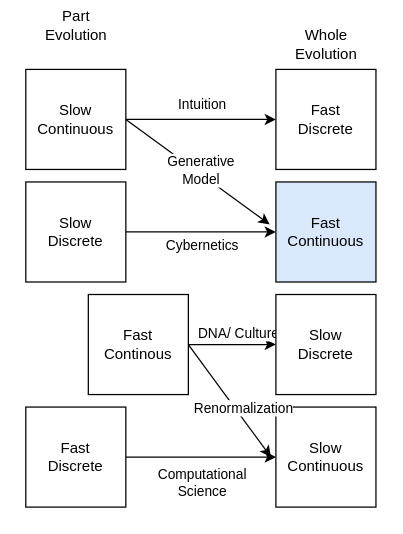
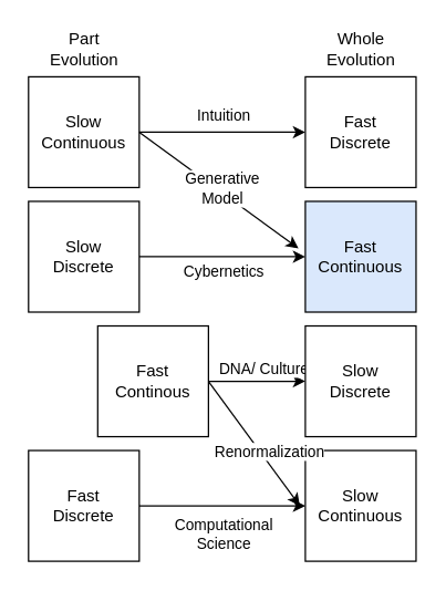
- <mxCell id="10" value="Part&lt;br&gt;Evolution" style="text;html=1;align=center;verticalAlign=middle;resizable=0;points=[];autosize=1;" vertex="1" parent="1"><mxGeometry x="30" y="5" width="60" height="30" as="geometry" /></mxCell>
+ <mxCell id="10" value="Part&lt;br&gt;Evolution" style="text;html=1;align=center;verticalAlign=middle;resizable=0;points=[];autosize=1;" vertex="1" parent="1"><mxGeometry x="30" y="20" width="60" height="30" as="geometry" /></mxCell>
